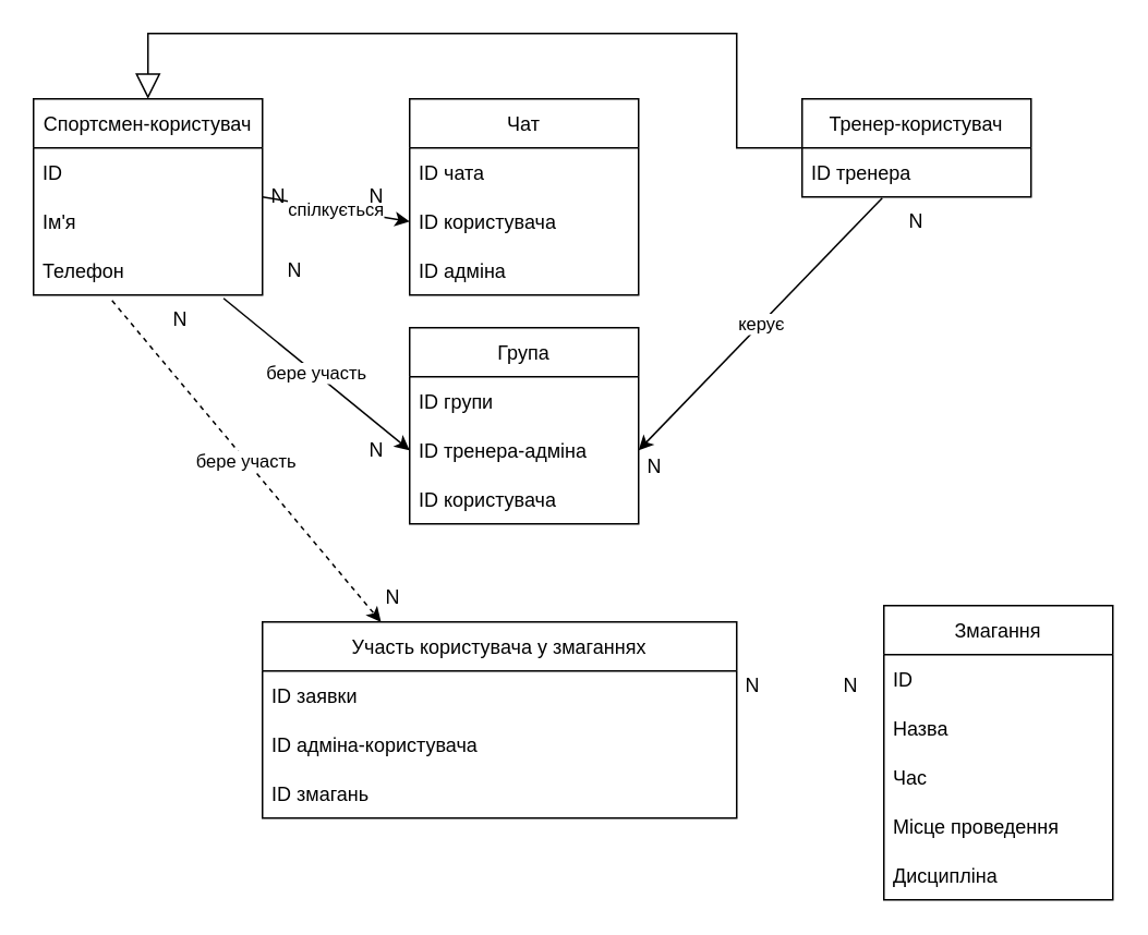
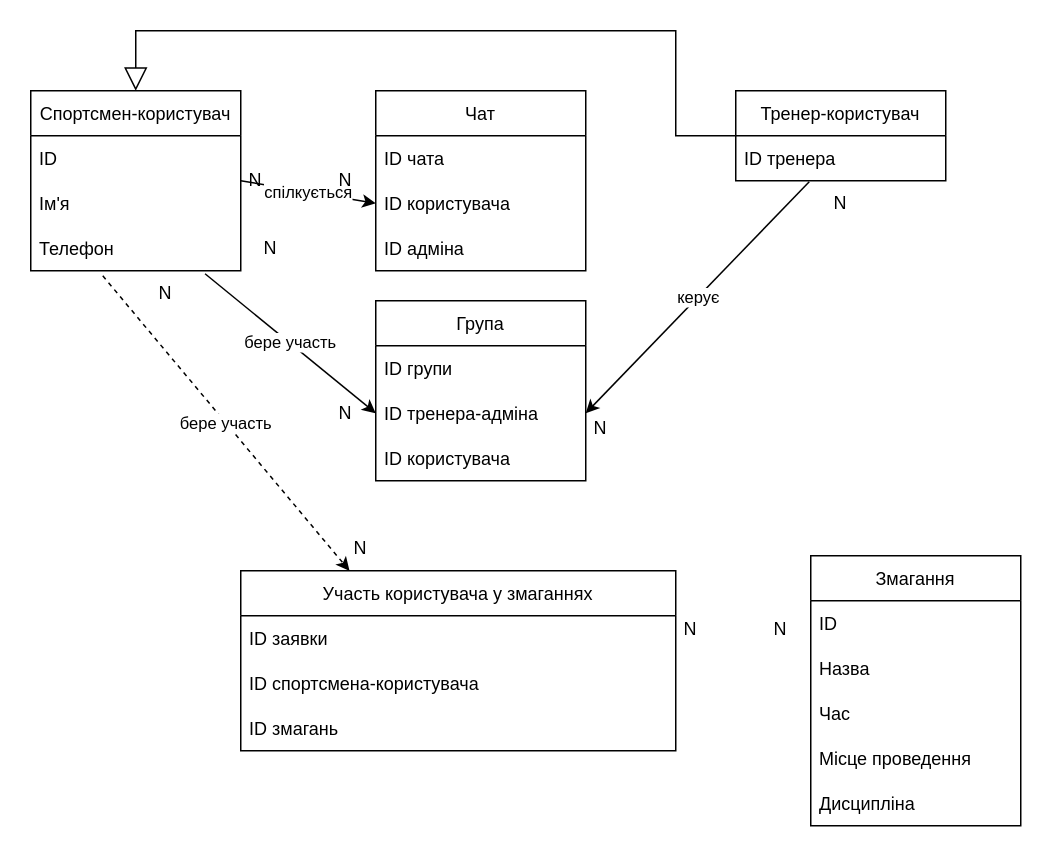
- <mxCell id="17" value="ID адміна-користувача" style="text;strokeColor=none;fillColor=none;align=left;verticalAlign=middle;spacingLeft=4;spacingRight=4;overflow=hidden;points=[[0,0.5],[1,0.5]];portConstraint=eastwest;rotatable=0;" vertex="1" parent="15"><mxGeometry y="60" width="290" height="30" as="geometry" /></mxCell>
+ <mxCell id="17" value="ID спортсмена-користувача" style="text;strokeColor=none;fillColor=none;align=left;verticalAlign=middle;spacingLeft=4;spacingRight=4;overflow=hidden;points=[[0,0.5],[1,0.5]];portConstraint=eastwest;rotatable=0;" vertex="1" parent="15"><mxGeometry y="60" width="290" height="30" as="geometry" /></mxCell>
